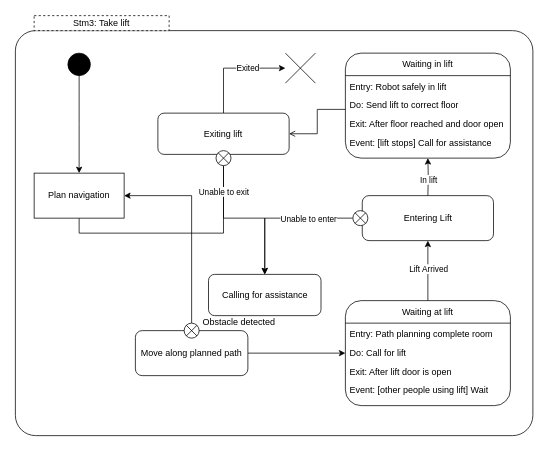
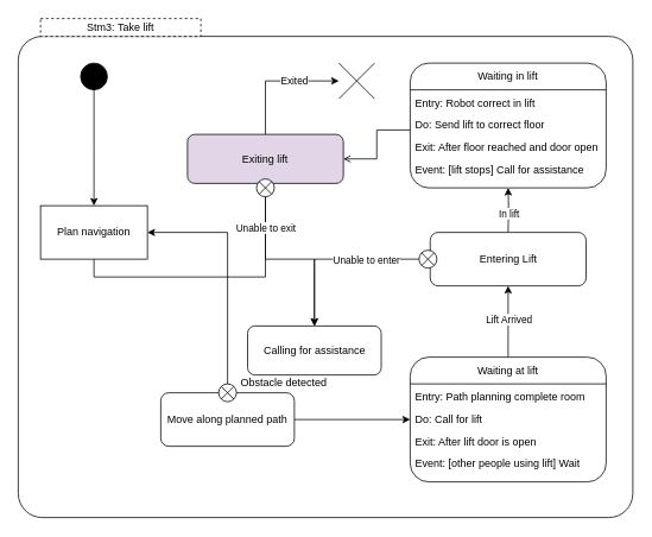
- <mxCell id="27" value="Entry: Robot safely in lift" style="text;strokeColor=none;fillColor=none;align=left;verticalAlign=middle;spacingLeft=4;spacingRight=4;overflow=hidden;points=[[0,0.5],[1,0.5]];portConstraint=eastwest;rotatable=0;whiteSpace=wrap;html=1;" vertex="1" parent="1"><mxGeometry x="460" y="100" width="210" height="30" as="geometry" /></mxCell>
+ <mxCell id="27" value="Entry: Robot correct in lift" style="text;strokeColor=none;fillColor=none;align=left;verticalAlign=middle;spacingLeft=4;spacingRight=4;overflow=hidden;points=[[0,0.5],[1,0.5]];portConstraint=eastwest;rotatable=0;whiteSpace=wrap;html=1;" vertex="1" parent="1"><mxGeometry x="460" y="100" width="210" height="30" as="geometry" /></mxCell>
- <mxCell id="39" value="Exiting lift" style="rounded=1;whiteSpace=wrap;html=1;" vertex="1" parent="1"><mxGeometry x="210" y="150" width="175" height="55" as="geometry" /></mxCell>
+ <mxCell id="39" value="Exiting lift" style="rounded=1;whiteSpace=wrap;html=1;fillColor=#e1d5e7;" vertex="1" parent="1"><mxGeometry x="210" y="150" width="175" height="55" as="geometry" /></mxCell>
